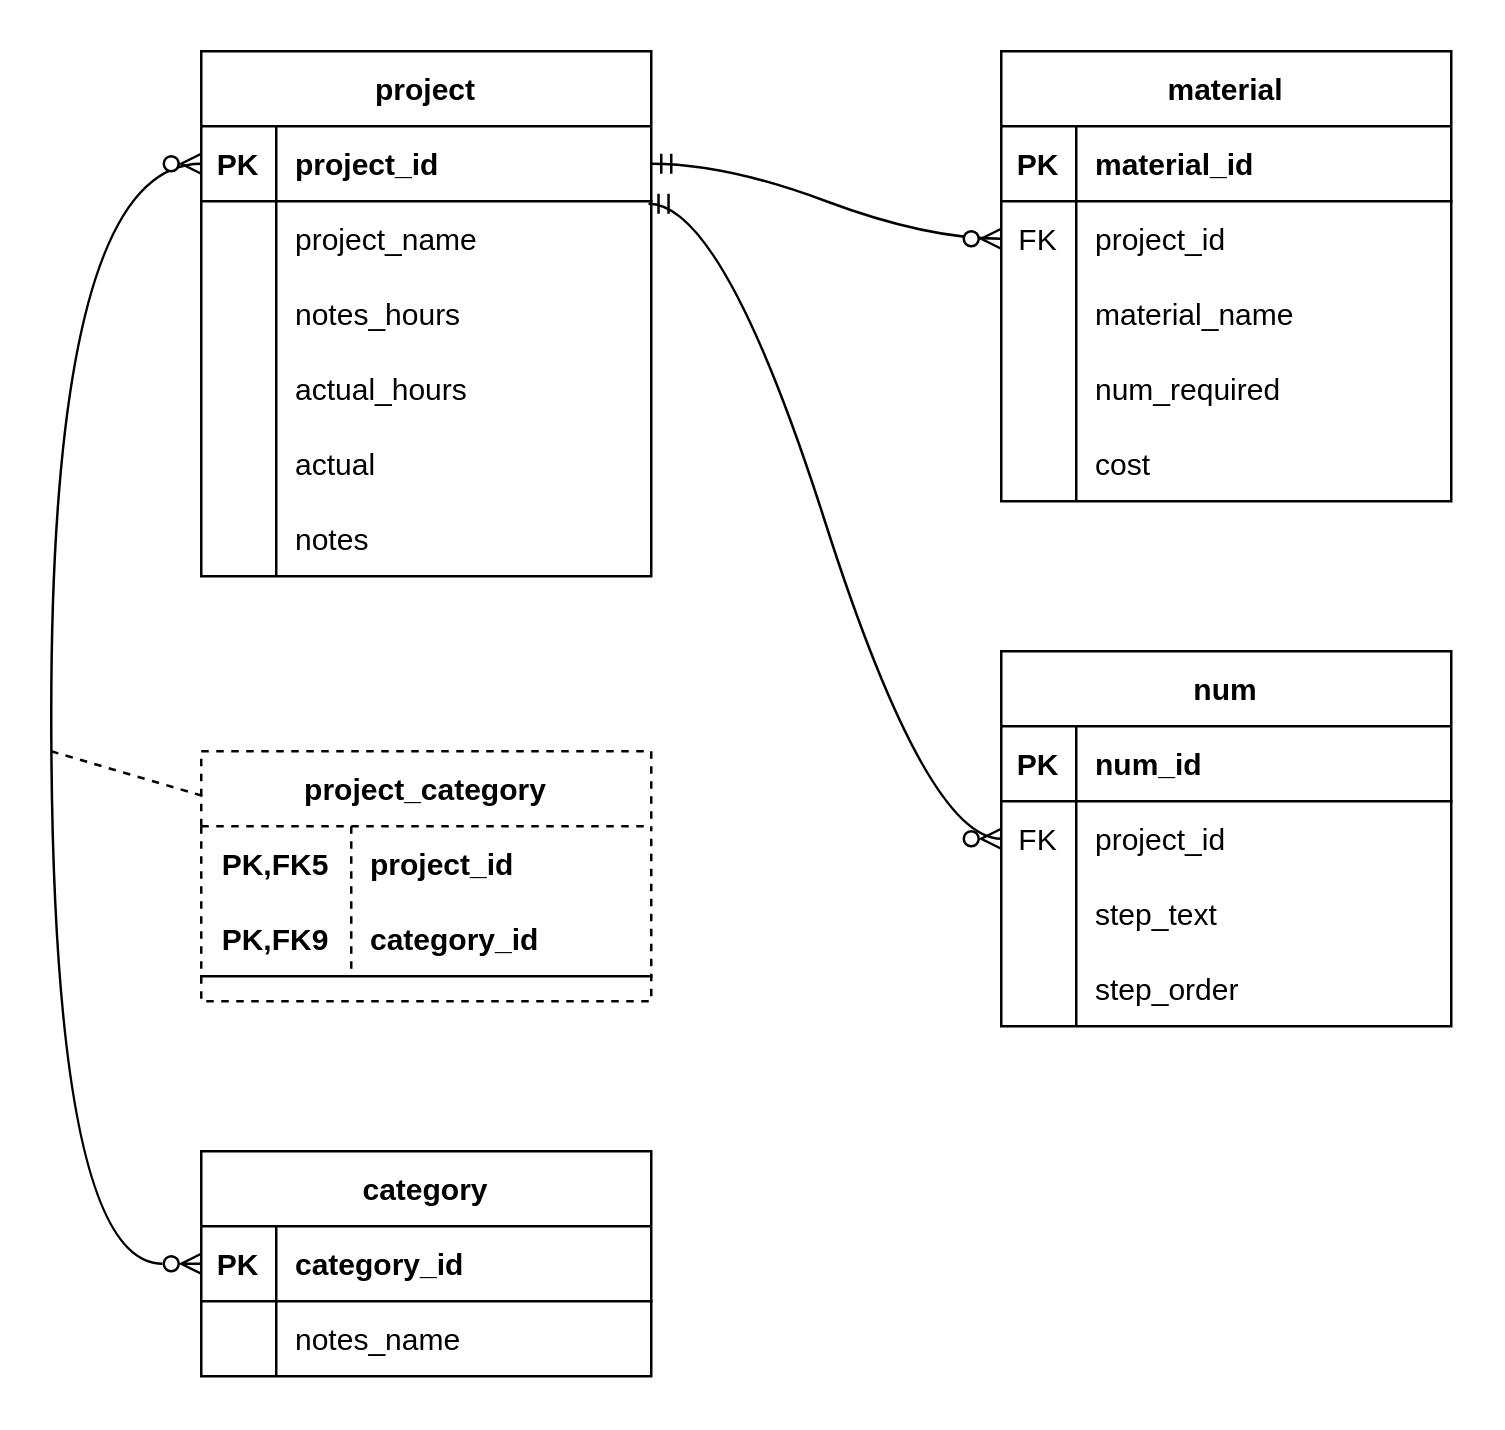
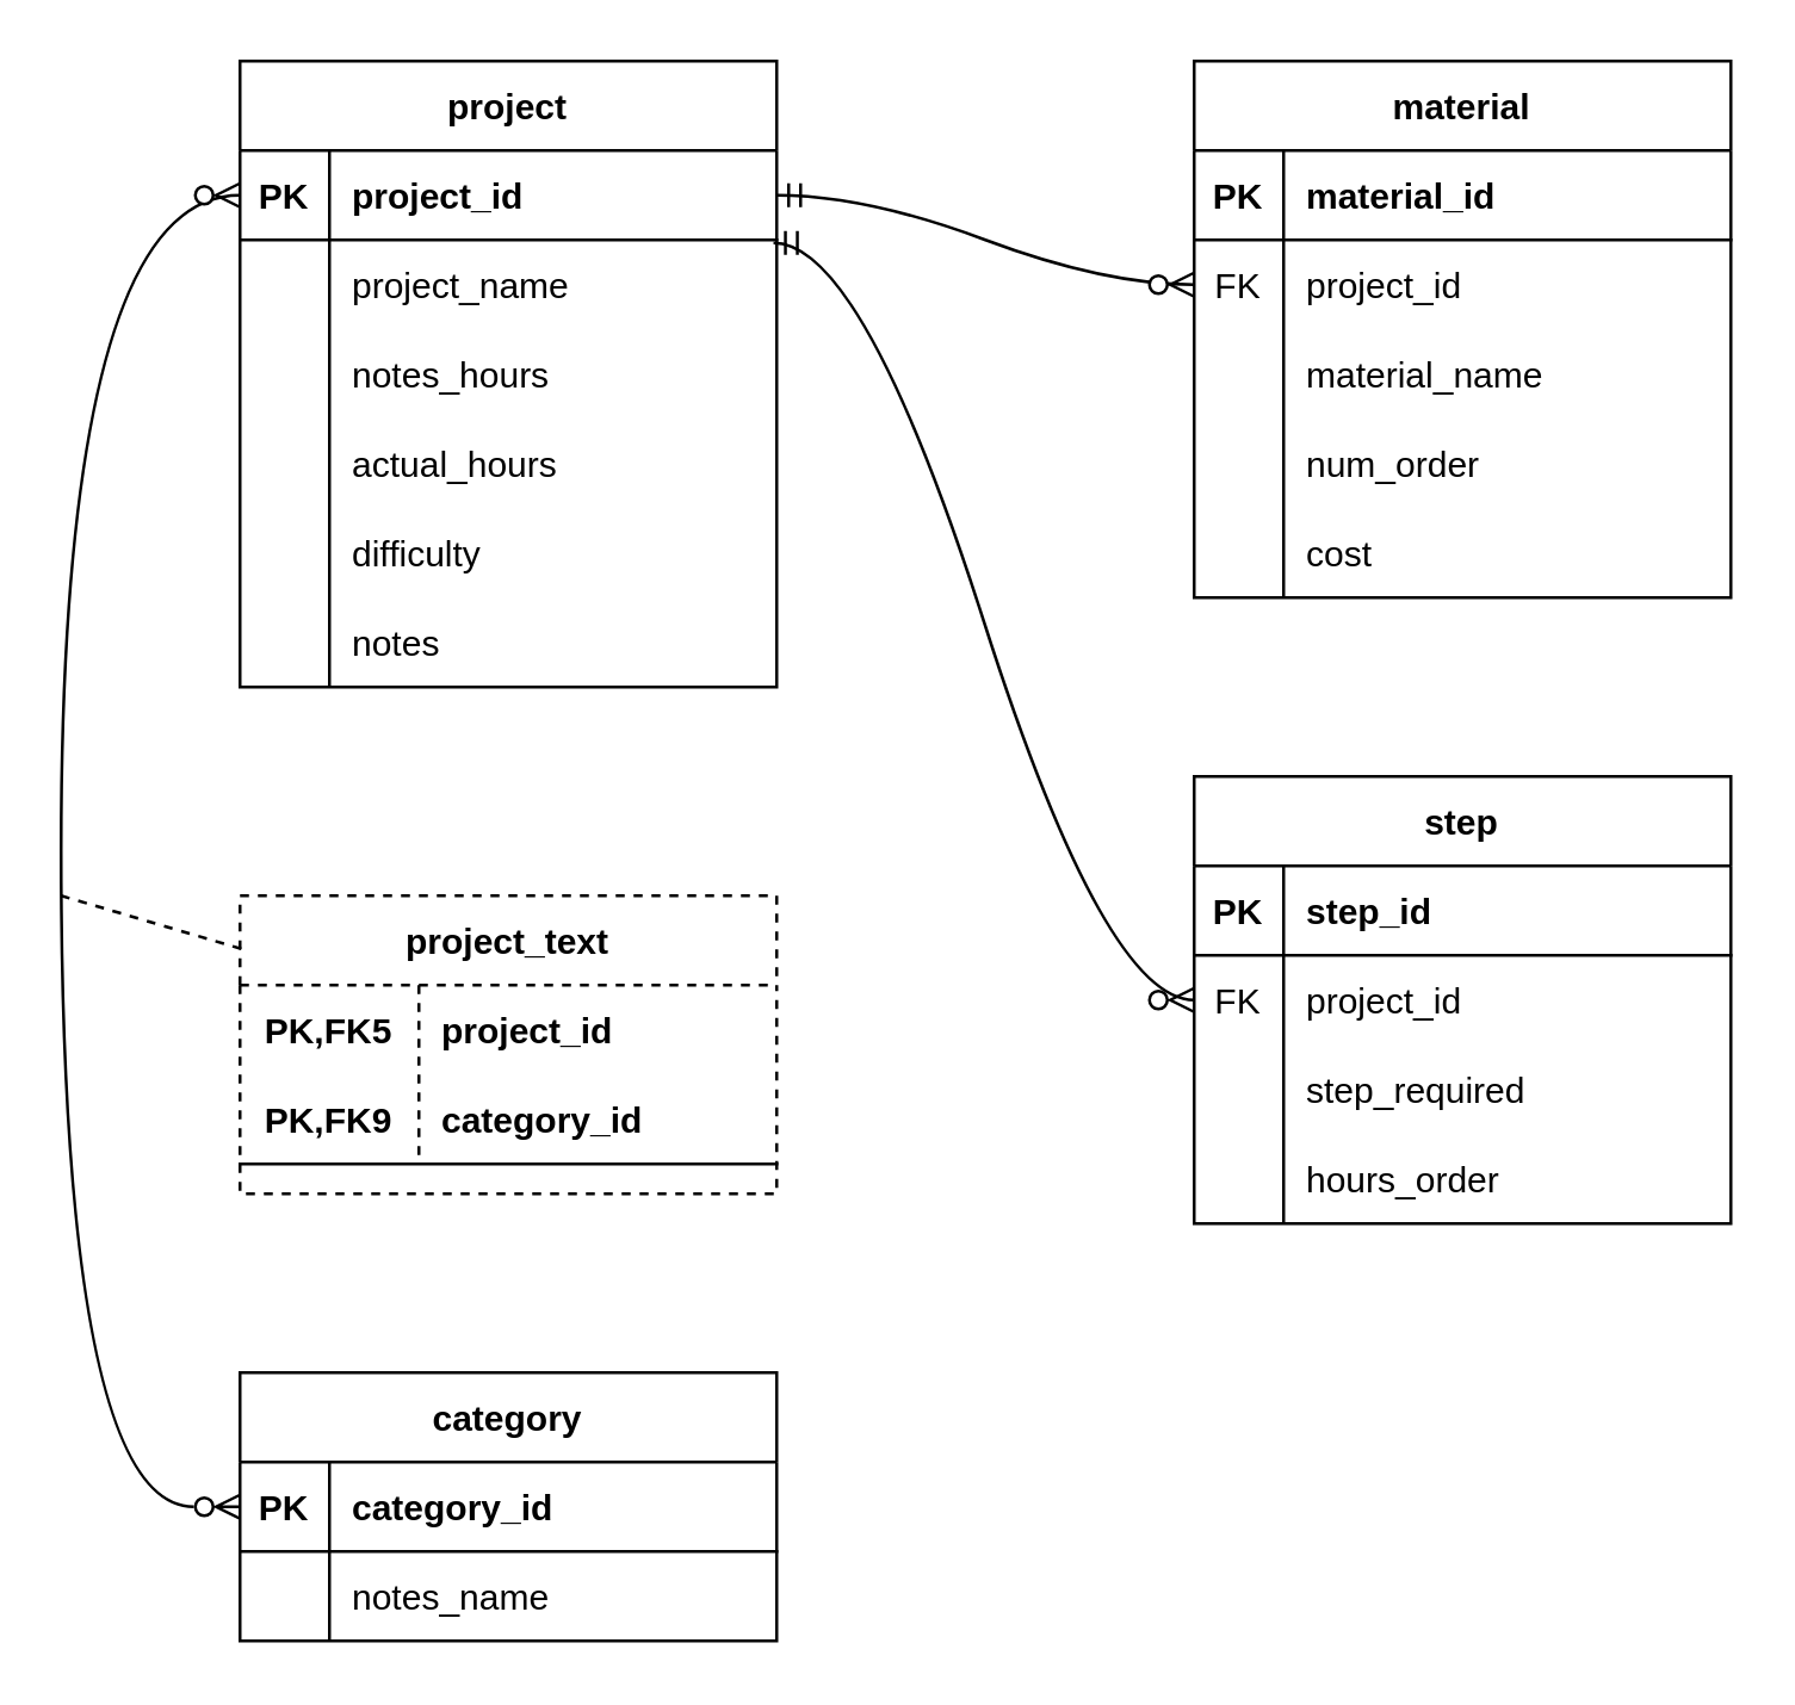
- <mxCell id="33" value="num_required" style="shape=partialRectangle;connectable=0;fillColor=none;top=0;left=0;bottom=0;right=0;align=left;spacingLeft=6;overflow=hidden;" parent="31" vertex="1"><mxGeometry x="30" width="150" height="30" as="geometry"><mxRectangle width="150" height="30" as="alternateBounds" /></mxGeometry></mxCell>
+ <mxCell id="33" value="num_order" style="shape=partialRectangle;connectable=0;fillColor=none;top=0;left=0;bottom=0;right=0;align=left;spacingLeft=6;overflow=hidden;" parent="31" vertex="1"><mxGeometry x="30" width="150" height="30" as="geometry"><mxRectangle width="150" height="30" as="alternateBounds" /></mxGeometry></mxCell>
- <mxCell id="17" value="actual" style="shape=partialRectangle;connectable=0;fillColor=none;top=0;left=0;bottom=0;right=0;align=left;spacingLeft=6;overflow=hidden;" parent="15" vertex="1"><mxGeometry x="30" width="150" height="30" as="geometry"><mxRectangle width="150" height="30" as="alternateBounds" /></mxGeometry></mxCell>
+ <mxCell id="17" value="difficulty" style="shape=partialRectangle;connectable=0;fillColor=none;top=0;left=0;bottom=0;right=0;align=left;spacingLeft=6;overflow=hidden;" parent="15" vertex="1"><mxGeometry x="30" width="150" height="30" as="geometry"><mxRectangle width="150" height="30" as="alternateBounds" /></mxGeometry></mxCell>
- <mxCell id="37" value="num" style="shape=table;startSize=30;container=1;collapsible=1;childLayout=tableLayout;fixedRows=1;rowLines=0;fontStyle=1;align=center;resizeLast=1;" parent="1" vertex="1"><mxGeometry x="400" y="260" width="180" height="150" as="geometry" /></mxCell>
+ <mxCell id="37" value="step" style="shape=table;startSize=30;container=1;collapsible=1;childLayout=tableLayout;fixedRows=1;rowLines=0;fontStyle=1;align=center;resizeLast=1;" parent="1" vertex="1"><mxGeometry x="400" y="260" width="180" height="150" as="geometry" /></mxCell>
- <mxCell id="40" value="num_id" style="shape=partialRectangle;connectable=0;fillColor=none;top=0;left=0;bottom=0;right=0;align=left;spacingLeft=6;fontStyle=1;overflow=hidden;" parent="38" vertex="1"><mxGeometry x="30" width="150" height="30" as="geometry"><mxRectangle width="150" height="30" as="alternateBounds" /></mxGeometry></mxCell>
+ <mxCell id="40" value="step_id" style="shape=partialRectangle;connectable=0;fillColor=none;top=0;left=0;bottom=0;right=0;align=left;spacingLeft=6;fontStyle=1;overflow=hidden;" parent="38" vertex="1"><mxGeometry x="30" width="150" height="30" as="geometry"><mxRectangle width="150" height="30" as="alternateBounds" /></mxGeometry></mxCell>
- <mxCell id="50" value="project_category" style="shape=table;startSize=30;container=1;collapsible=1;childLayout=tableLayout;fixedRows=1;rowLines=0;fontStyle=1;align=center;resizeLast=1;fillStyle=dashed;dashed=1;" parent="1" vertex="1"><mxGeometry x="80" y="300" width="180" height="100" as="geometry" /></mxCell>
+ <mxCell id="50" value="project_text" style="shape=table;startSize=30;container=1;collapsible=1;childLayout=tableLayout;fixedRows=1;rowLines=0;fontStyle=1;align=center;resizeLast=1;fillStyle=dashed;dashed=1;" parent="1" vertex="1"><mxGeometry x="80" y="300" width="180" height="100" as="geometry" /></mxCell>
- <mxCell id="46" value="step_text" style="shape=partialRectangle;connectable=0;fillColor=none;top=0;left=0;bottom=0;right=0;align=left;spacingLeft=6;overflow=hidden;" parent="44" vertex="1"><mxGeometry x="30" width="150" height="30" as="geometry"><mxRectangle width="150" height="30" as="alternateBounds" /></mxGeometry></mxCell>
+ <mxCell id="46" value="step_required" style="shape=partialRectangle;connectable=0;fillColor=none;top=0;left=0;bottom=0;right=0;align=left;spacingLeft=6;overflow=hidden;" parent="44" vertex="1"><mxGeometry x="30" width="150" height="30" as="geometry"><mxRectangle width="150" height="30" as="alternateBounds" /></mxGeometry></mxCell>
- <mxCell id="49" value="step_order" style="shape=partialRectangle;connectable=0;fillColor=none;top=0;left=0;bottom=0;right=0;align=left;spacingLeft=6;overflow=hidden;" parent="47" vertex="1"><mxGeometry x="30" width="150" height="30" as="geometry"><mxRectangle width="150" height="30" as="alternateBounds" /></mxGeometry></mxCell>
+ <mxCell id="49" value="hours_order" style="shape=partialRectangle;connectable=0;fillColor=none;top=0;left=0;bottom=0;right=0;align=left;spacingLeft=6;overflow=hidden;" parent="47" vertex="1"><mxGeometry x="30" width="150" height="30" as="geometry"><mxRectangle width="150" height="30" as="alternateBounds" /></mxGeometry></mxCell>
